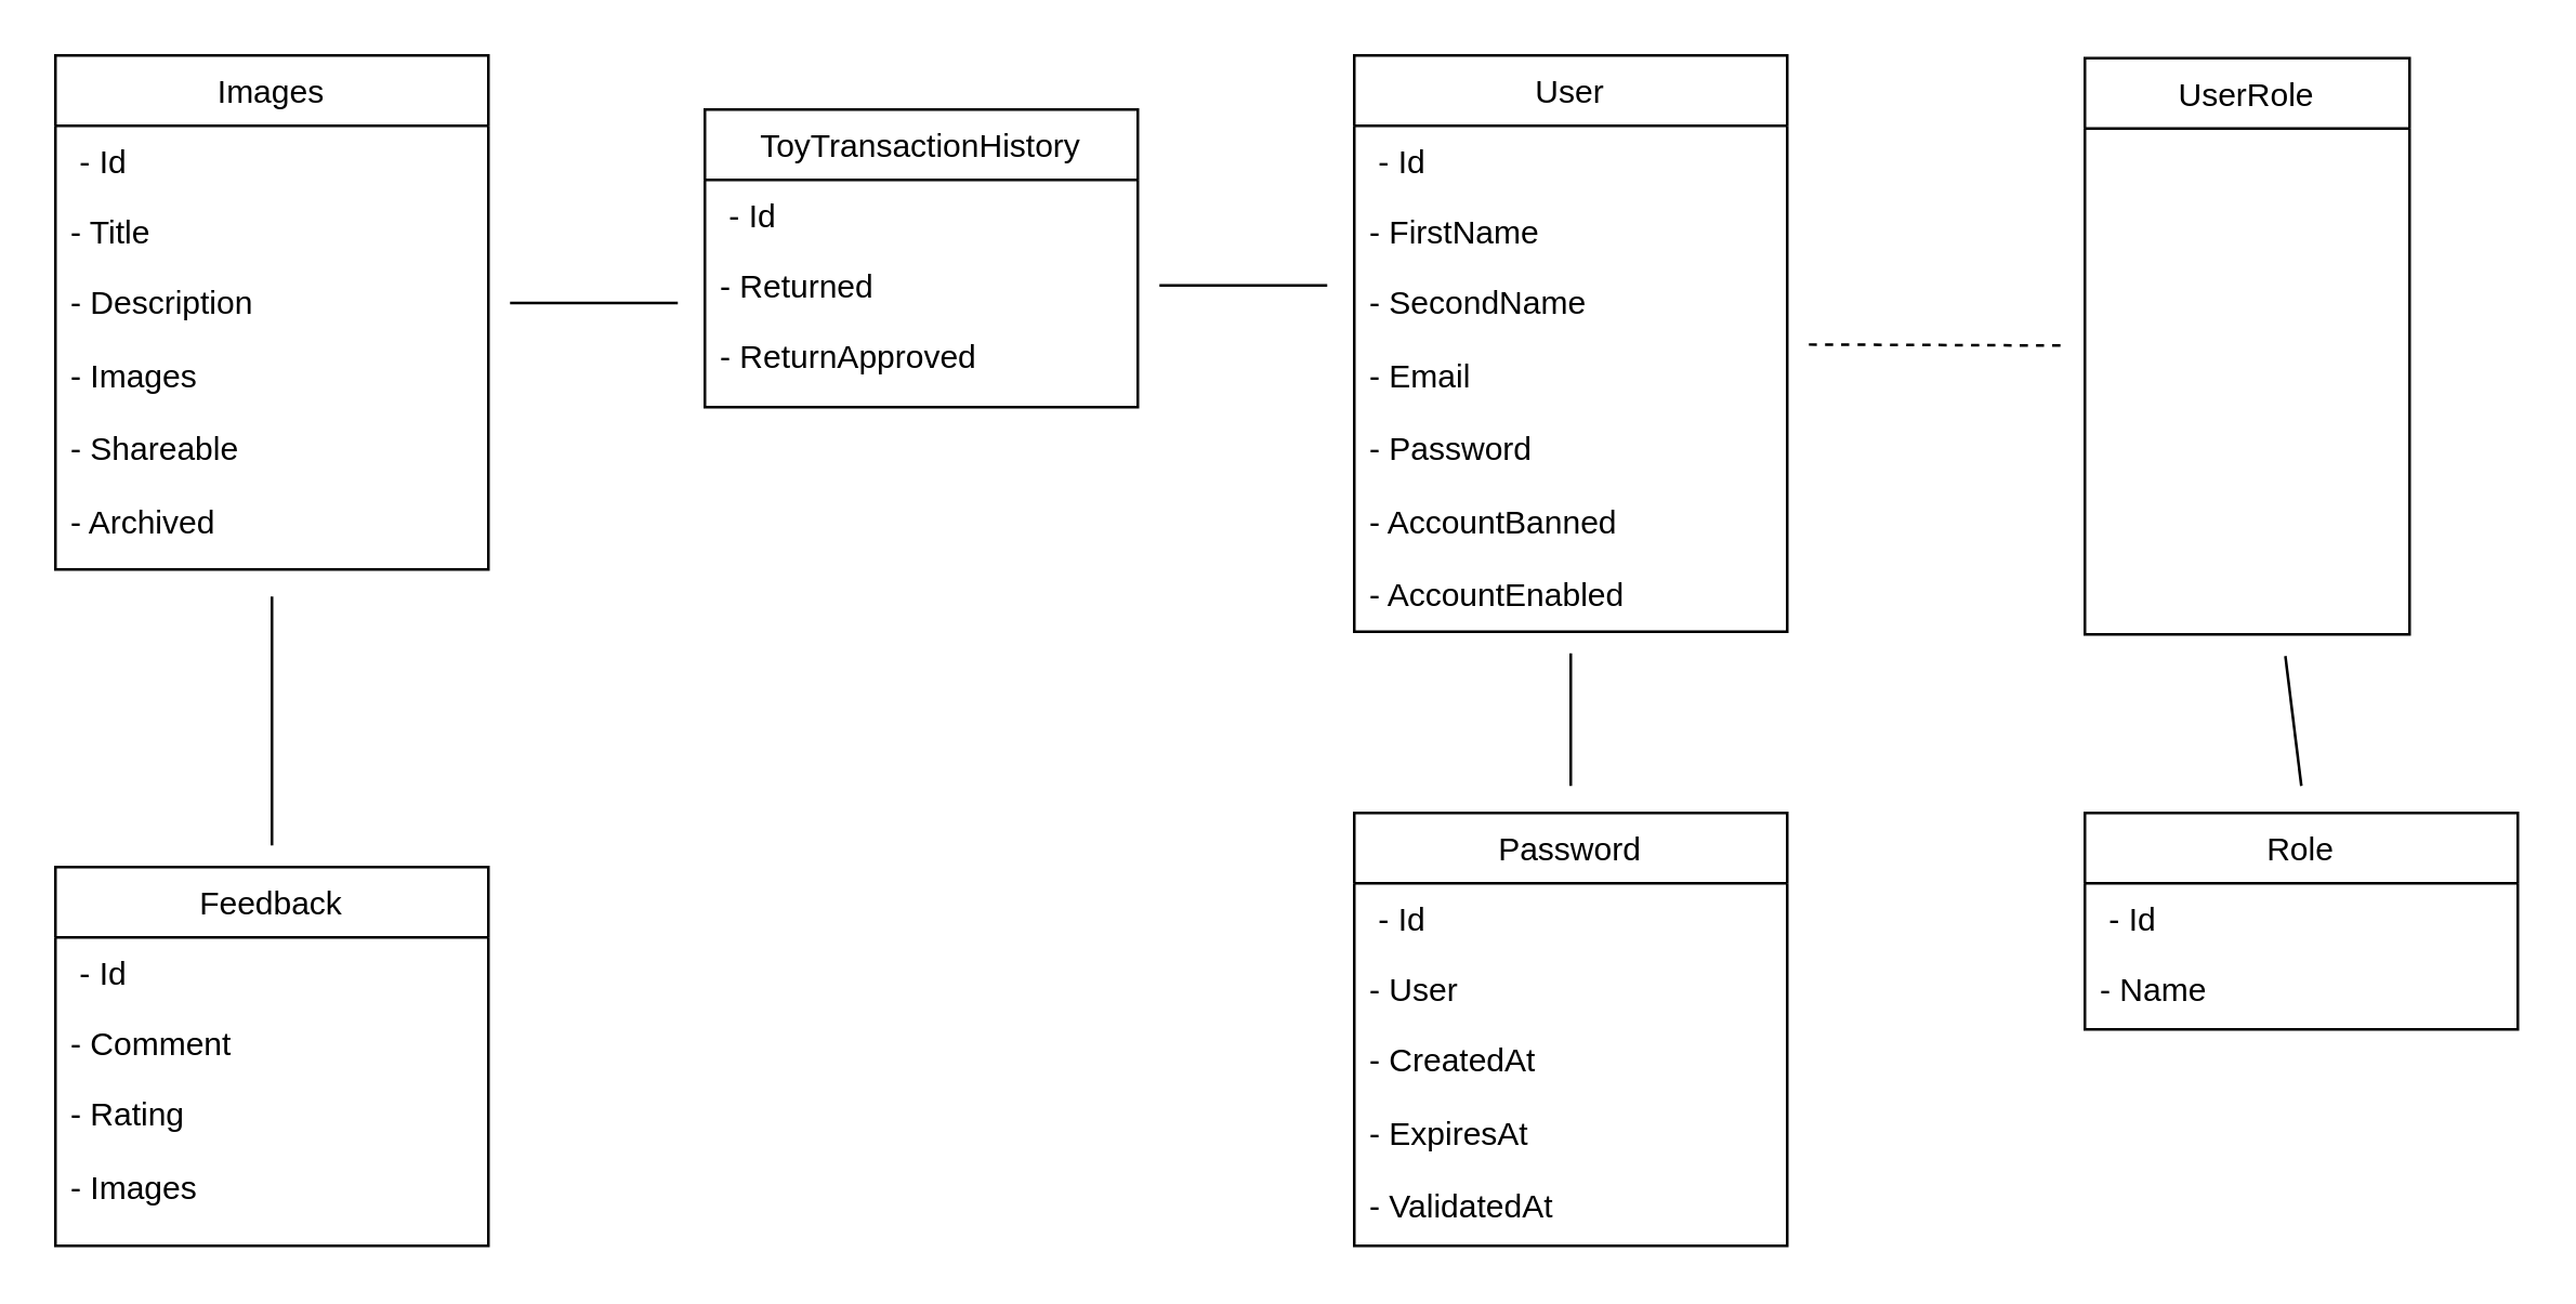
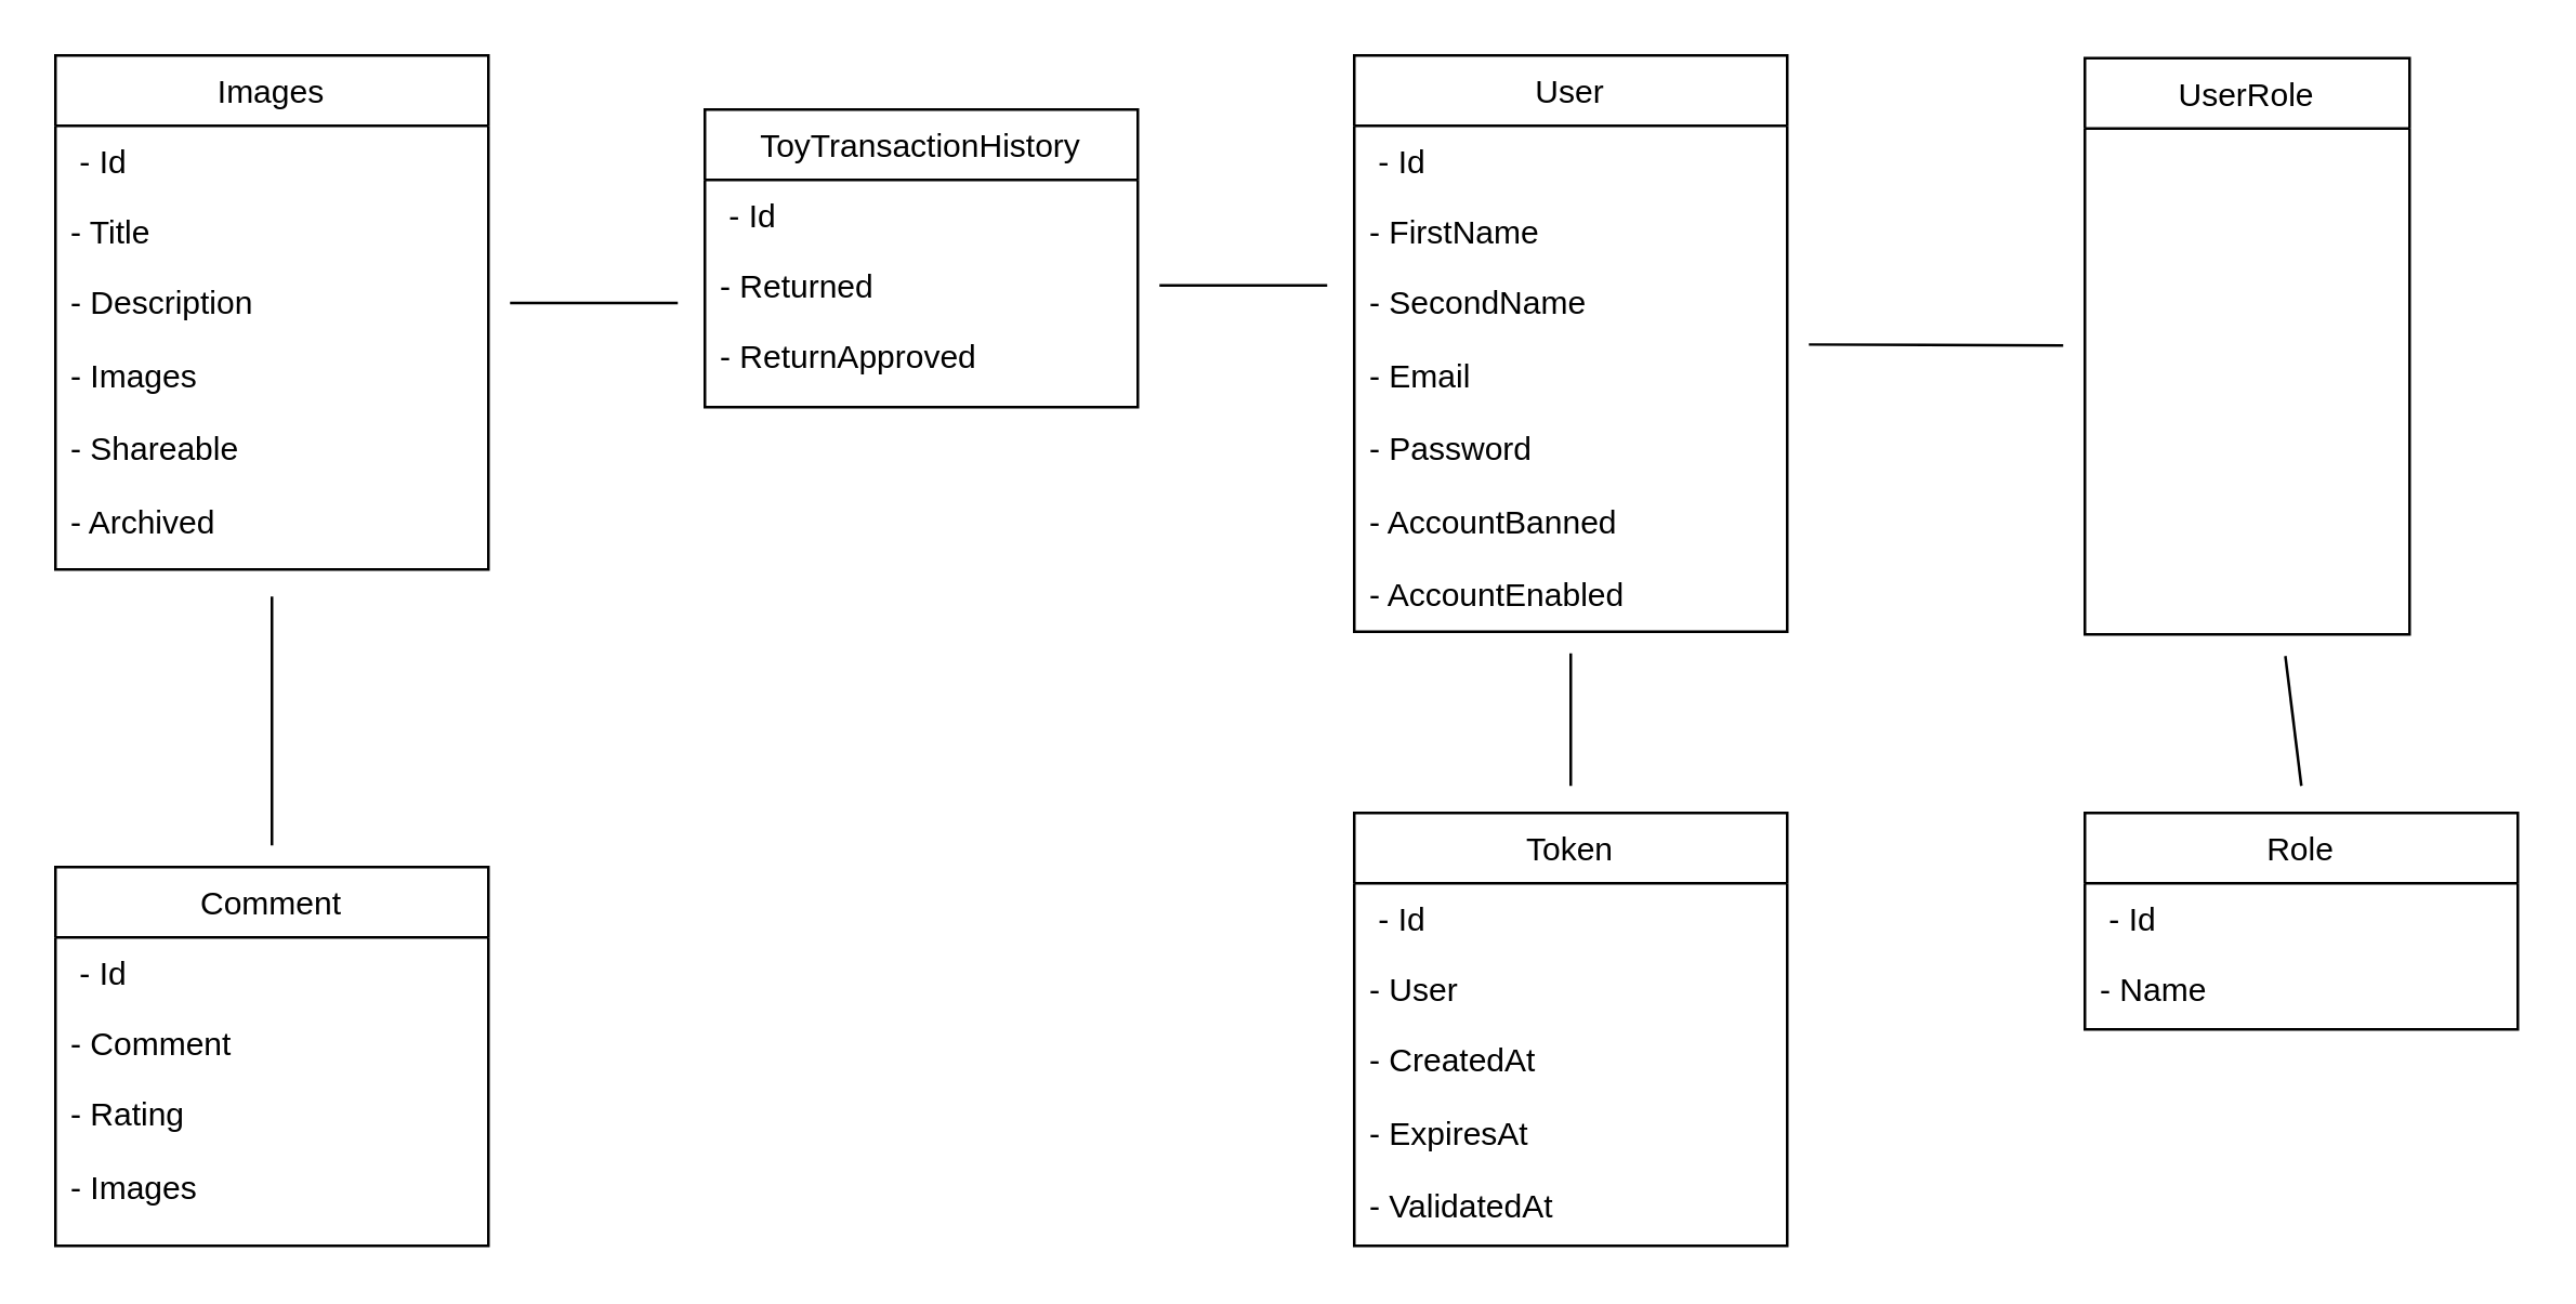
- <mxCell id="22" value="" style="edgeStyle=none;curved=1;rounded=0;orthogonalLoop=1;jettySize=auto;html=1;fontFamily=Architects Daughter;fontSource=https%3A%2F%2Ffonts.googleapis.com%2Fcss%3Ffamily%3DArchitects%2BDaughter;fontSize=16;startSize=14;endArrow=none;endSize=14;sourcePerimeterSpacing=8;targetPerimeterSpacing=8;endFill=0;dashed=1;" edge="1" parent="1" source="23" target="38"><mxGeometry relative="1" as="geometry" /></mxCell>
+ <mxCell id="22" value="" style="edgeStyle=none;curved=1;rounded=0;orthogonalLoop=1;jettySize=auto;html=1;fontFamily=Architects Daughter;fontSource=https%3A%2F%2Ffonts.googleapis.com%2Fcss%3Ffamily%3DArchitects%2BDaughter;fontSize=16;startSize=14;endArrow=none;endSize=14;sourcePerimeterSpacing=8;targetPerimeterSpacing=8;endFill=0;" edge="1" parent="1" source="23" target="38"><mxGeometry relative="1" as="geometry" /></mxCell>
- <mxCell id="31" value="Password" style="swimlane;fontStyle=0;align=center;verticalAlign=top;childLayout=stackLayout;horizontal=1;startSize=26;horizontalStack=0;resizeParent=1;resizeLast=0;collapsible=1;marginBottom=0;rounded=0;shadow=0;strokeWidth=1;" vertex="1" parent="1"><mxGeometry x="500" y="300" width="160" height="160" as="geometry"><mxRectangle x="60" y="130" width="160" height="26" as="alternateBounds" /></mxGeometry></mxCell>
+ <mxCell id="31" value="Token" style="swimlane;fontStyle=0;align=center;verticalAlign=top;childLayout=stackLayout;horizontal=1;startSize=26;horizontalStack=0;resizeParent=1;resizeLast=0;collapsible=1;marginBottom=0;rounded=0;shadow=0;strokeWidth=1;" vertex="1" parent="1"><mxGeometry x="500" y="300" width="160" height="160" as="geometry"><mxRectangle x="60" y="130" width="160" height="26" as="alternateBounds" /></mxGeometry></mxCell>
- <mxCell id="11" value="Feedback" style="swimlane;fontStyle=0;align=center;verticalAlign=top;childLayout=stackLayout;horizontal=1;startSize=26;horizontalStack=0;resizeParent=1;resizeLast=0;collapsible=1;marginBottom=0;rounded=0;shadow=0;strokeWidth=1;" vertex="1" parent="1"><mxGeometry x="20" y="320" width="160" height="140" as="geometry"><mxRectangle x="60" y="130" width="160" height="26" as="alternateBounds" /></mxGeometry></mxCell>
+ <mxCell id="11" value="Comment" style="swimlane;fontStyle=0;align=center;verticalAlign=top;childLayout=stackLayout;horizontal=1;startSize=26;horizontalStack=0;resizeParent=1;resizeLast=0;collapsible=1;marginBottom=0;rounded=0;shadow=0;strokeWidth=1;" vertex="1" parent="1"><mxGeometry x="20" y="320" width="160" height="140" as="geometry"><mxRectangle x="60" y="130" width="160" height="26" as="alternateBounds" /></mxGeometry></mxCell>
